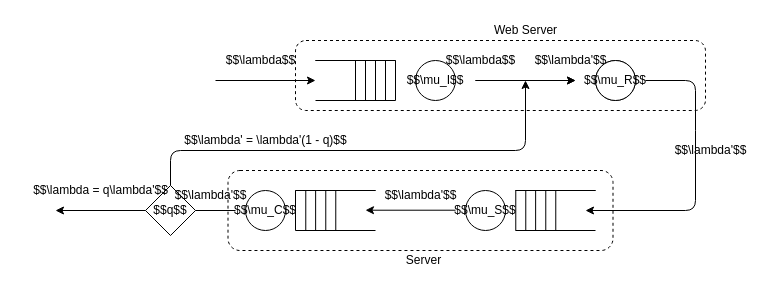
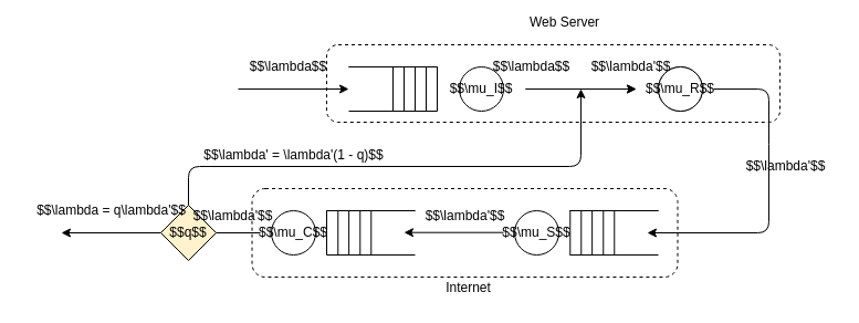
- <mxCell id="54" value="Web Server" style="text;html=1;align=center;verticalAlign=middle;resizable=0;points=[];autosize=1;" parent="1" vertex="1"><mxGeometry x="485" y="20" width="80" height="20" as="geometry" /></mxCell>
+ <mxCell id="54" value="Web Server" style="text;html=1;align=center;verticalAlign=middle;resizable=0;points=[];autosize=1;" parent="1" vertex="1"><mxGeometry x="470" y="10" width="80" height="20" as="geometry" /></mxCell>
- <mxCell id="47" value="$$q$$" style="rhombus;whiteSpace=wrap;html=1;" parent="1" vertex="1"><mxGeometry x="145" y="185" width="50" height="50" as="geometry" /></mxCell>
+ <mxCell id="47" value="$$q$$" style="rhombus;whiteSpace=wrap;html=1;fillColor=#fff2cc;" parent="1" vertex="1"><mxGeometry x="145" y="185" width="50" height="50" as="geometry" /></mxCell>
- <mxCell id="56" value="Server" style="text;html=1;align=center;verticalAlign=middle;resizable=0;points=[];autosize=1;" parent="1" vertex="1"><mxGeometry x="392.5" y="250" width="60" height="20" as="geometry" /></mxCell>
+ <mxCell id="56" value="Internet" style="text;html=1;align=center;verticalAlign=middle;resizable=0;points=[];autosize=1;" parent="1" vertex="1"><mxGeometry x="392.5" y="250" width="60" height="20" as="geometry" /></mxCell>
